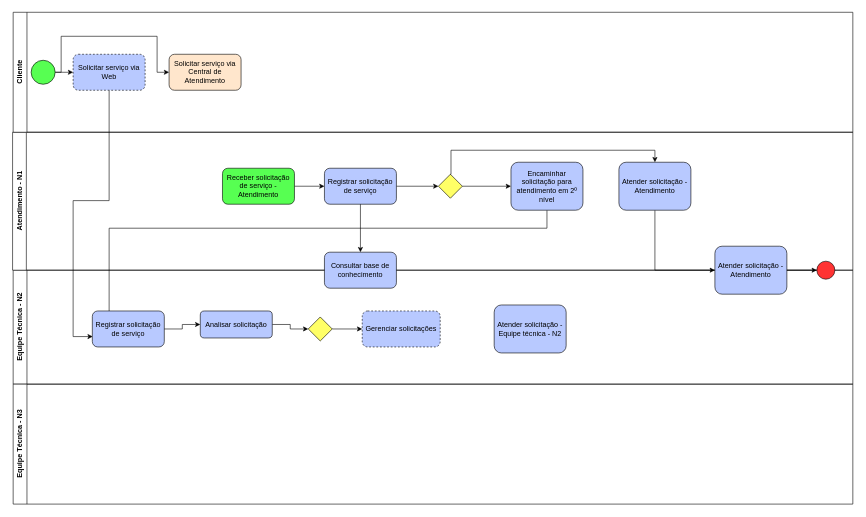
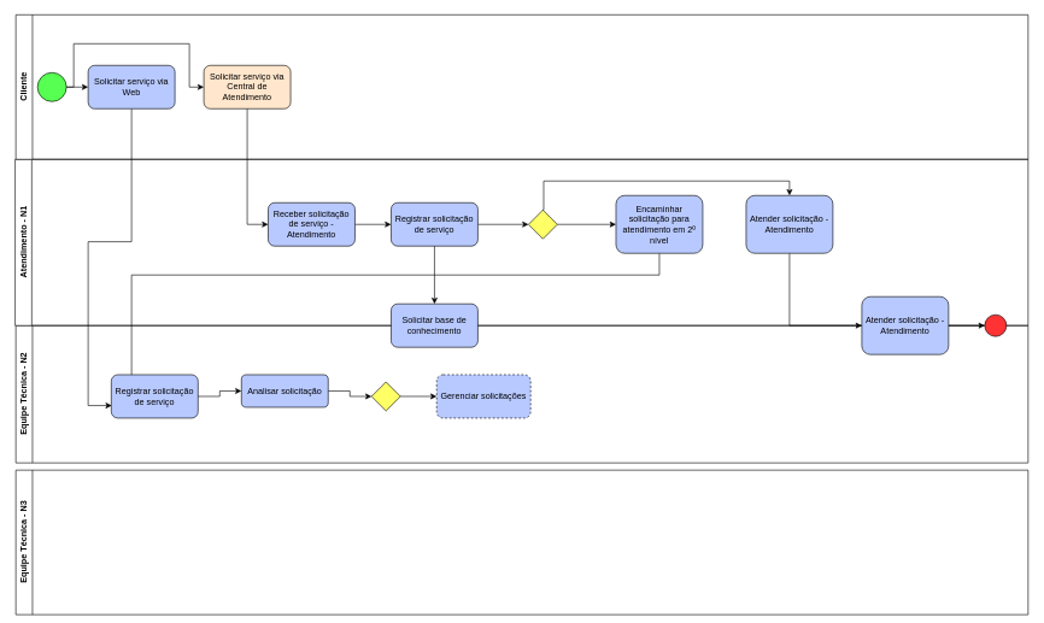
- <mxCell id="23" value="Solicitar serviço via Web" style="rounded=1;whiteSpace=wrap;html=1;fillColor=#b8c9ff;dashed=1;" vertex="1" parent="18"><mxGeometry x="100" y="70" width="120" height="60" as="geometry" /></mxCell>
+ <mxCell id="23" value="Solicitar serviço via Web" style="rounded=1;whiteSpace=wrap;html=1;fillColor=#b8c9ff;" vertex="1" parent="18"><mxGeometry x="100" y="70" width="120" height="60" as="geometry" /></mxCell>
+ <mxCell id="27" style="edgeStyle=orthogonalEdgeStyle;rounded=0;orthogonalLoop=1;jettySize=auto;html=1;exitX=0.5;exitY=1;exitDx=0;exitDy=0;entryX=0;entryY=0.5;entryDx=0;entryDy=0;" edge="1" parent="1" source="24" target="12"><mxGeometry relative="1" as="geometry" /></mxCell>
- <mxCell id="12" value="Receber solicitação de serviço - Atendimento" style="rounded=1;whiteSpace=wrap;html=1;fillColor=#57ff52;" vertex="1" parent="10"><mxGeometry x="350" y="60" width="120" height="60" as="geometry" /></mxCell>
+ <mxCell id="12" value="Receber solicitação de serviço - Atendimento" style="rounded=1;whiteSpace=wrap;html=1;fillColor=#b8c9ff;" vertex="1" parent="10"><mxGeometry x="350" y="60" width="120" height="60" as="geometry" /></mxCell>
- <mxCell id="16" value="Consultar base de conhecimento" style="rounded=1;whiteSpace=wrap;html=1;fillColor=#b8c9ff;" vertex="1" parent="10"><mxGeometry x="520" y="200" width="120" height="60" as="geometry" /></mxCell>
+ <mxCell id="16" value="Solicitar base de conhecimento" style="rounded=1;whiteSpace=wrap;html=1;fillColor=#b8c9ff;" vertex="1" parent="10"><mxGeometry x="520" y="200" width="120" height="60" as="geometry" /></mxCell>
- <mxCell id="8" value="Atender solicitação - Equipe técnica - N2" style="rounded=1;whiteSpace=wrap;html=1;fillColor=#b8c9ff;" vertex="1" parent="2"><mxGeometry x="802" y="58" width="120" height="80" as="geometry" /></mxCell>
- <mxCell id="26" value="Equipe Técnica - N3" style="swimlane;horizontal=0;whiteSpace=wrap;html=1;" vertex="1" parent="1"><mxGeometry x="21" y="640" width="1400" height="200" as="geometry" /></mxCell>
+ <mxCell id="26" value="Equipe Técnica - N3" style="swimlane;horizontal=0;whiteSpace=wrap;html=1;" vertex="1" parent="1"><mxGeometry x="21" y="650" width="1400" height="200" as="geometry" /></mxCell>
